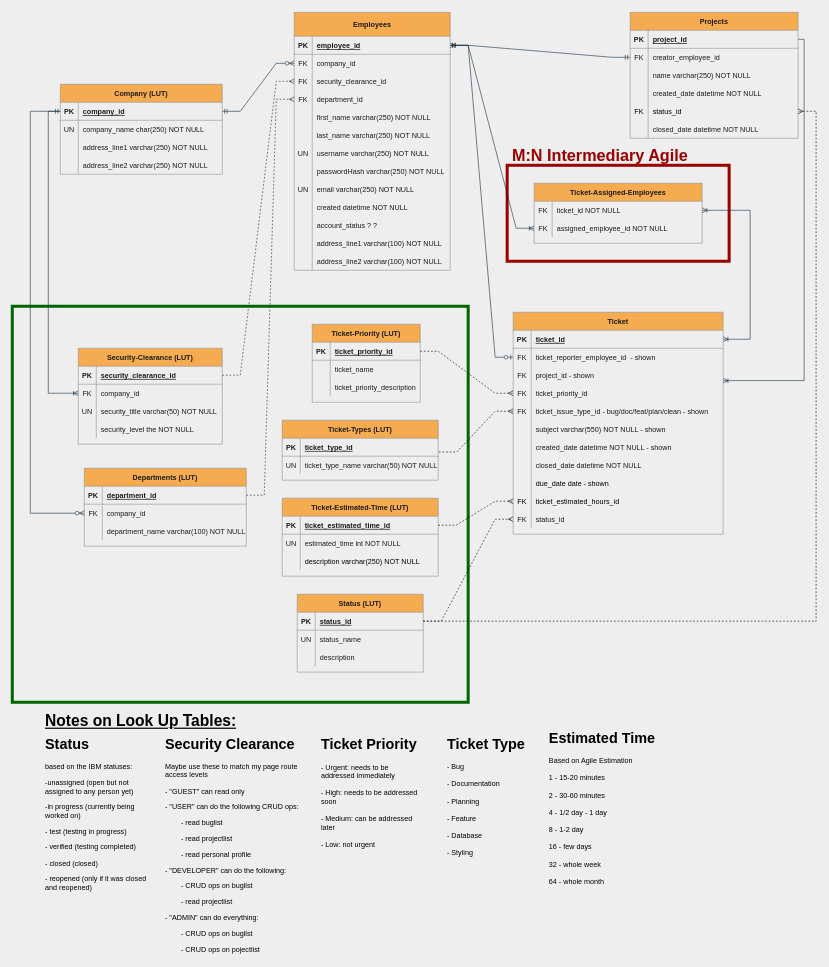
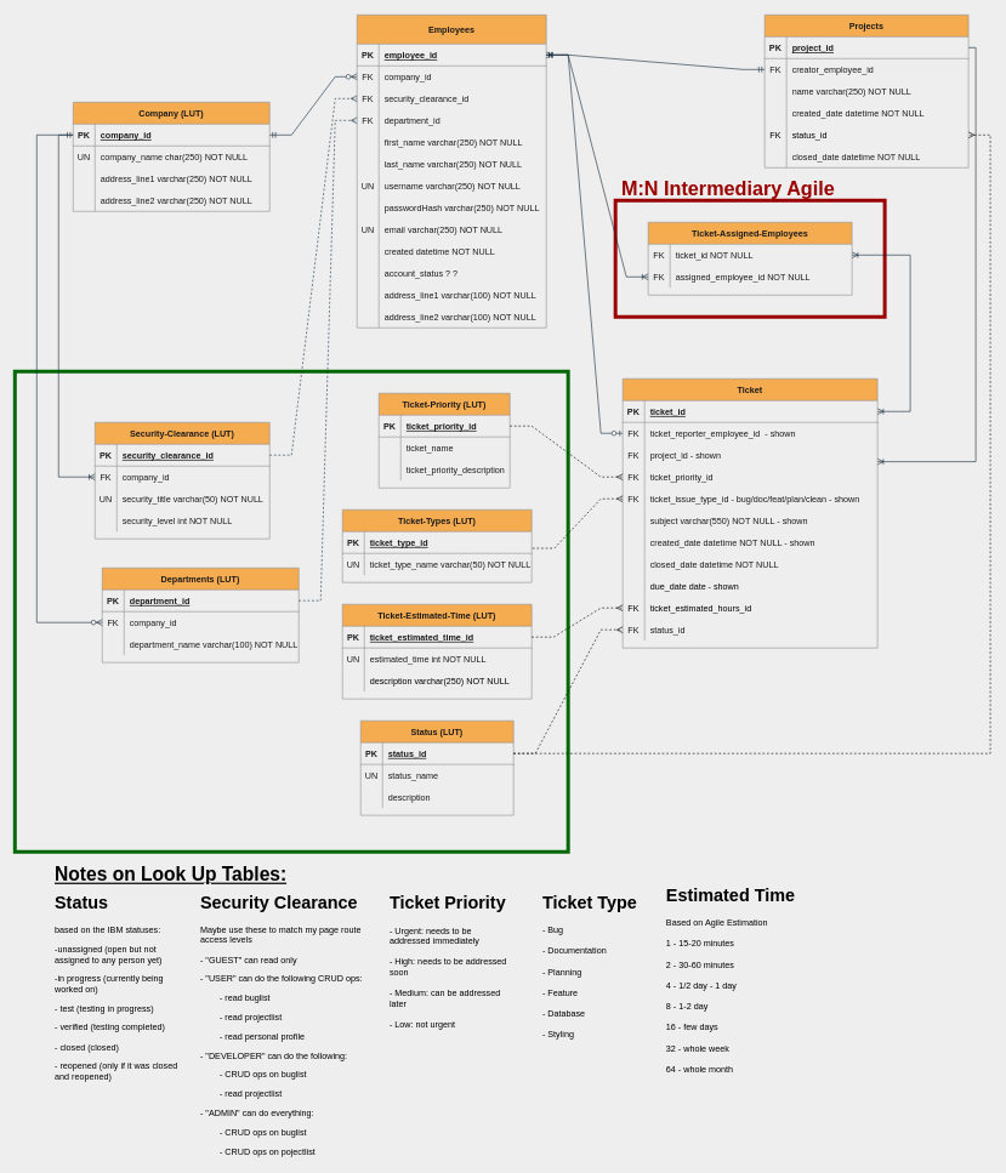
- <mxCell id="95" value="security_level the NOT NULL" style="shape=partialRectangle;connectable=0;fillColor=none;top=0;left=0;bottom=0;right=0;align=left;spacingLeft=6;overflow=hidden;fontColor=#1A1A1A;strokeColor=#909090;" parent="93" vertex="1"><mxGeometry x="30" width="210" height="30" as="geometry"><mxRectangle width="210" height="30" as="alternateBounds" /></mxGeometry></mxCell>
+ <mxCell id="95" value="security_level int NOT NULL" style="shape=partialRectangle;connectable=0;fillColor=none;top=0;left=0;bottom=0;right=0;align=left;spacingLeft=6;overflow=hidden;fontColor=#1A1A1A;strokeColor=#909090;" parent="93" vertex="1"><mxGeometry x="30" width="210" height="30" as="geometry"><mxRectangle width="210" height="30" as="alternateBounds" /></mxGeometry></mxCell>
